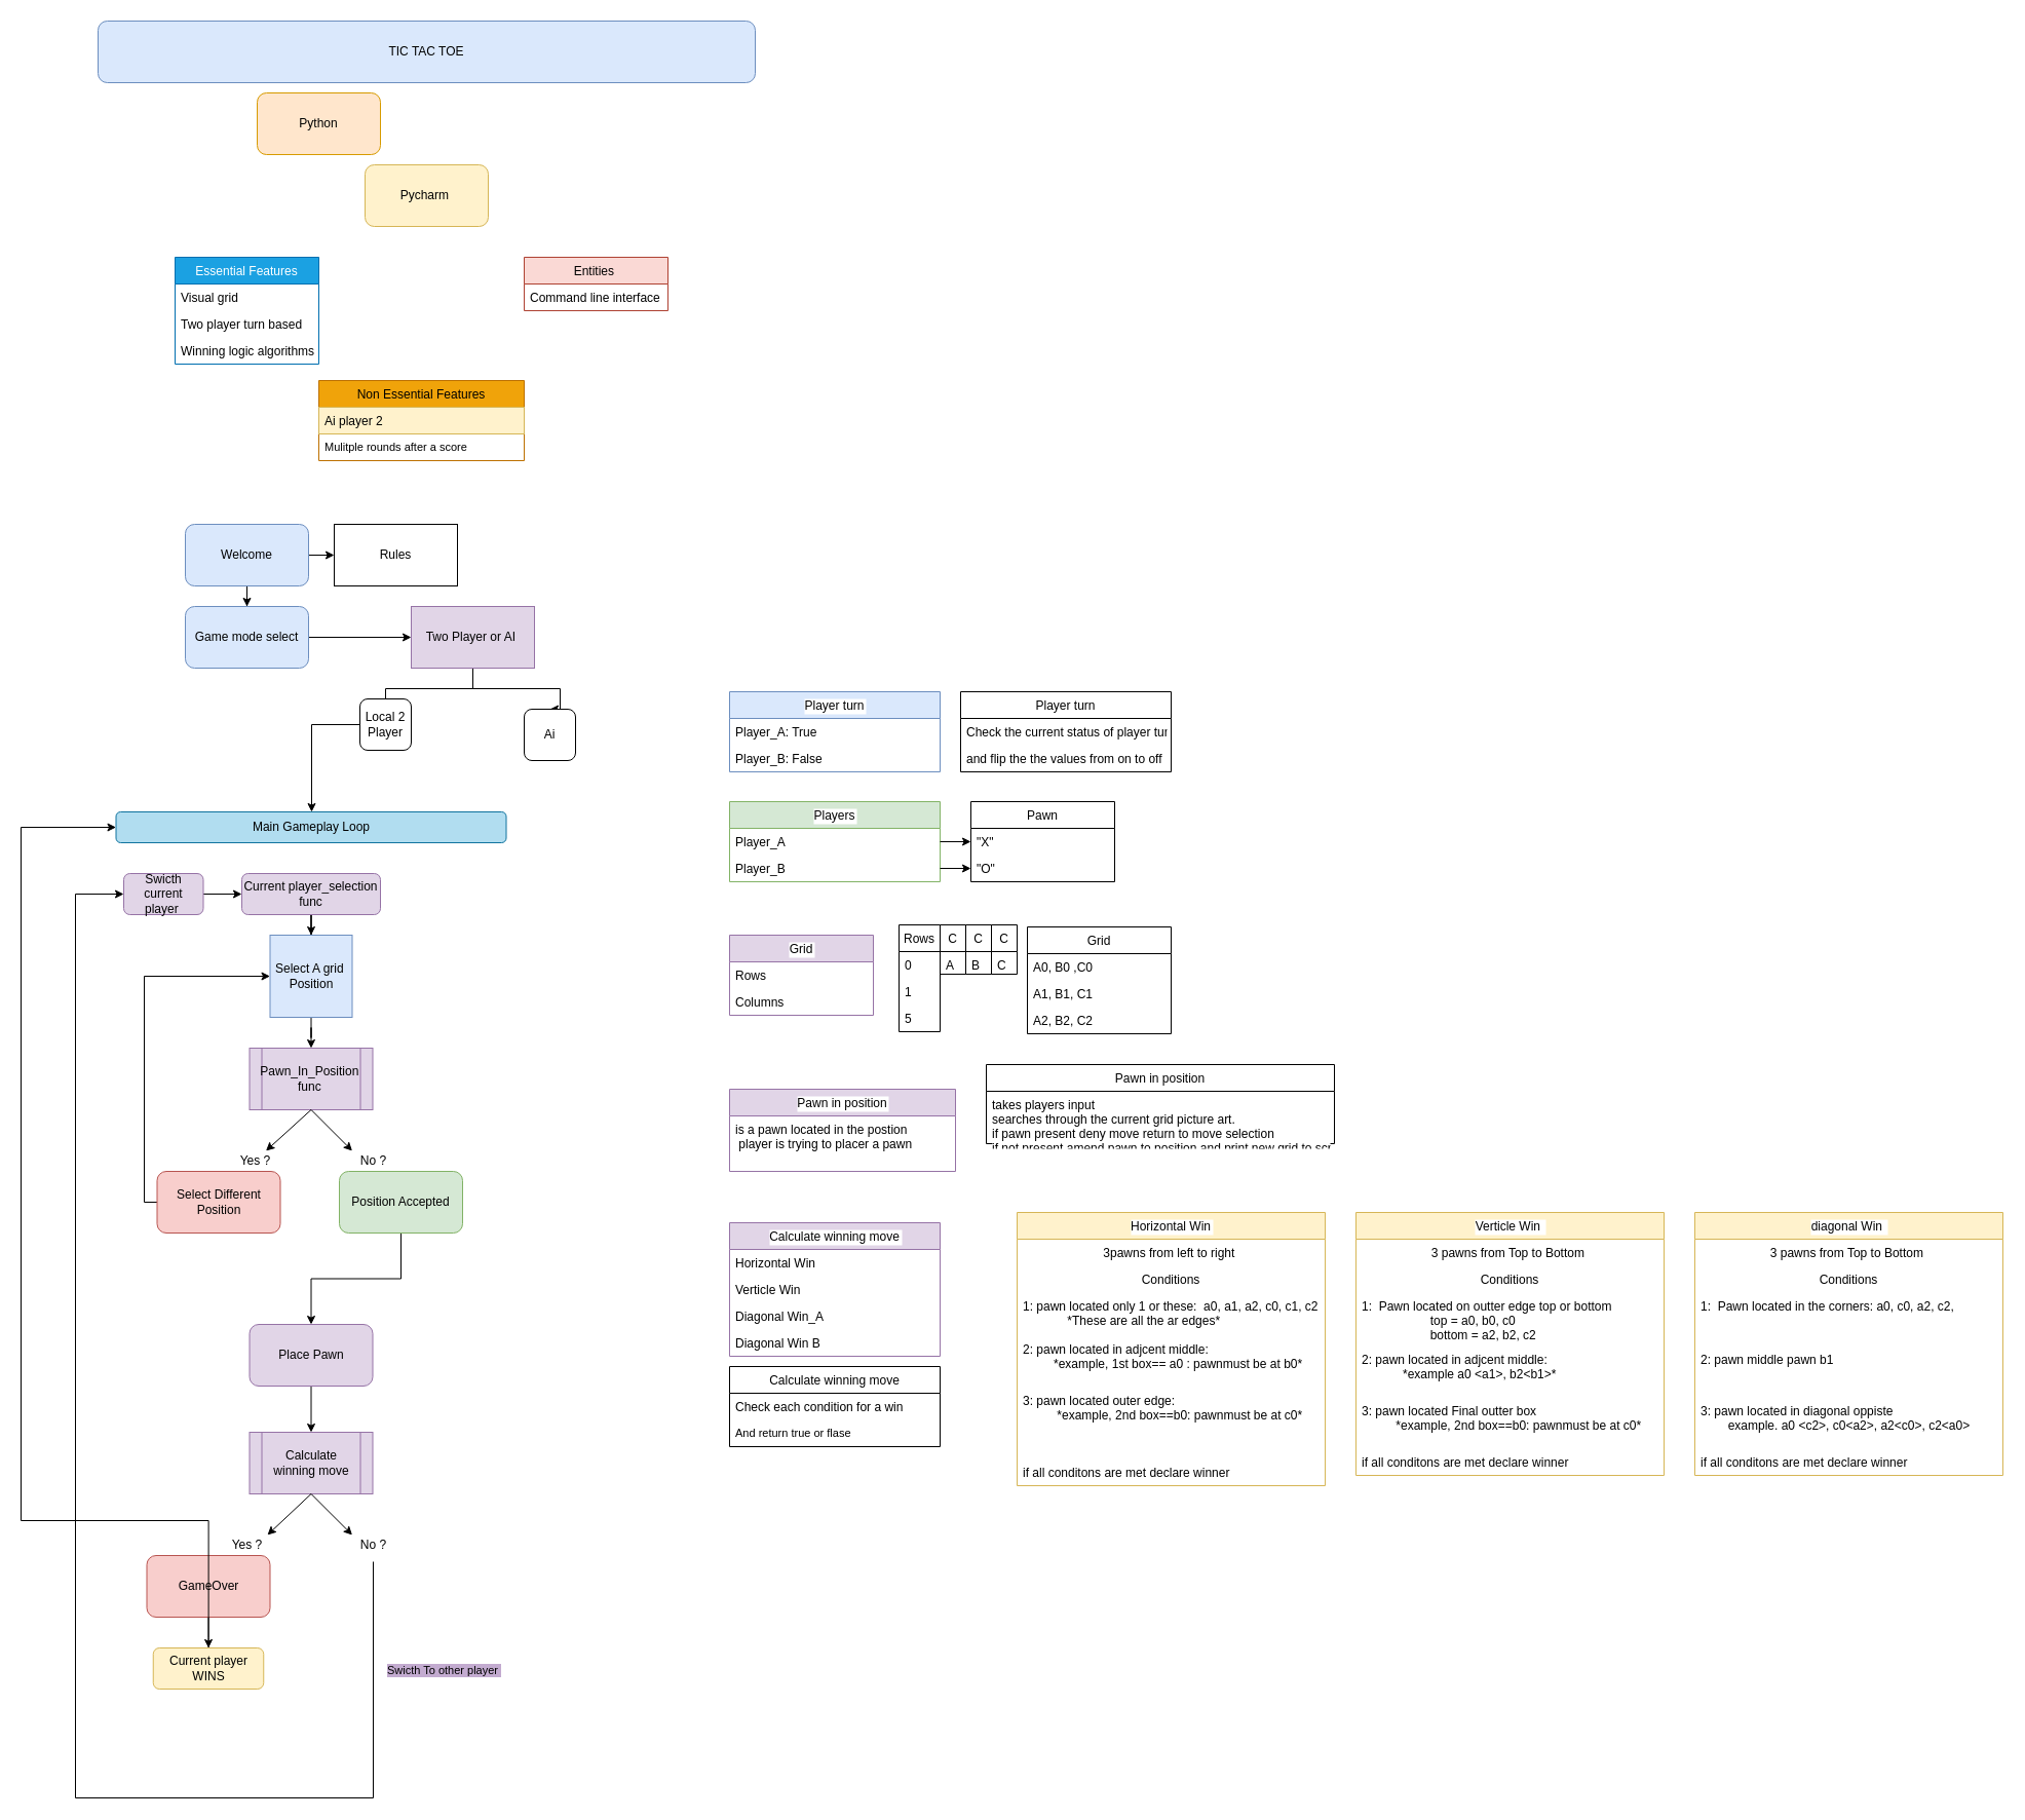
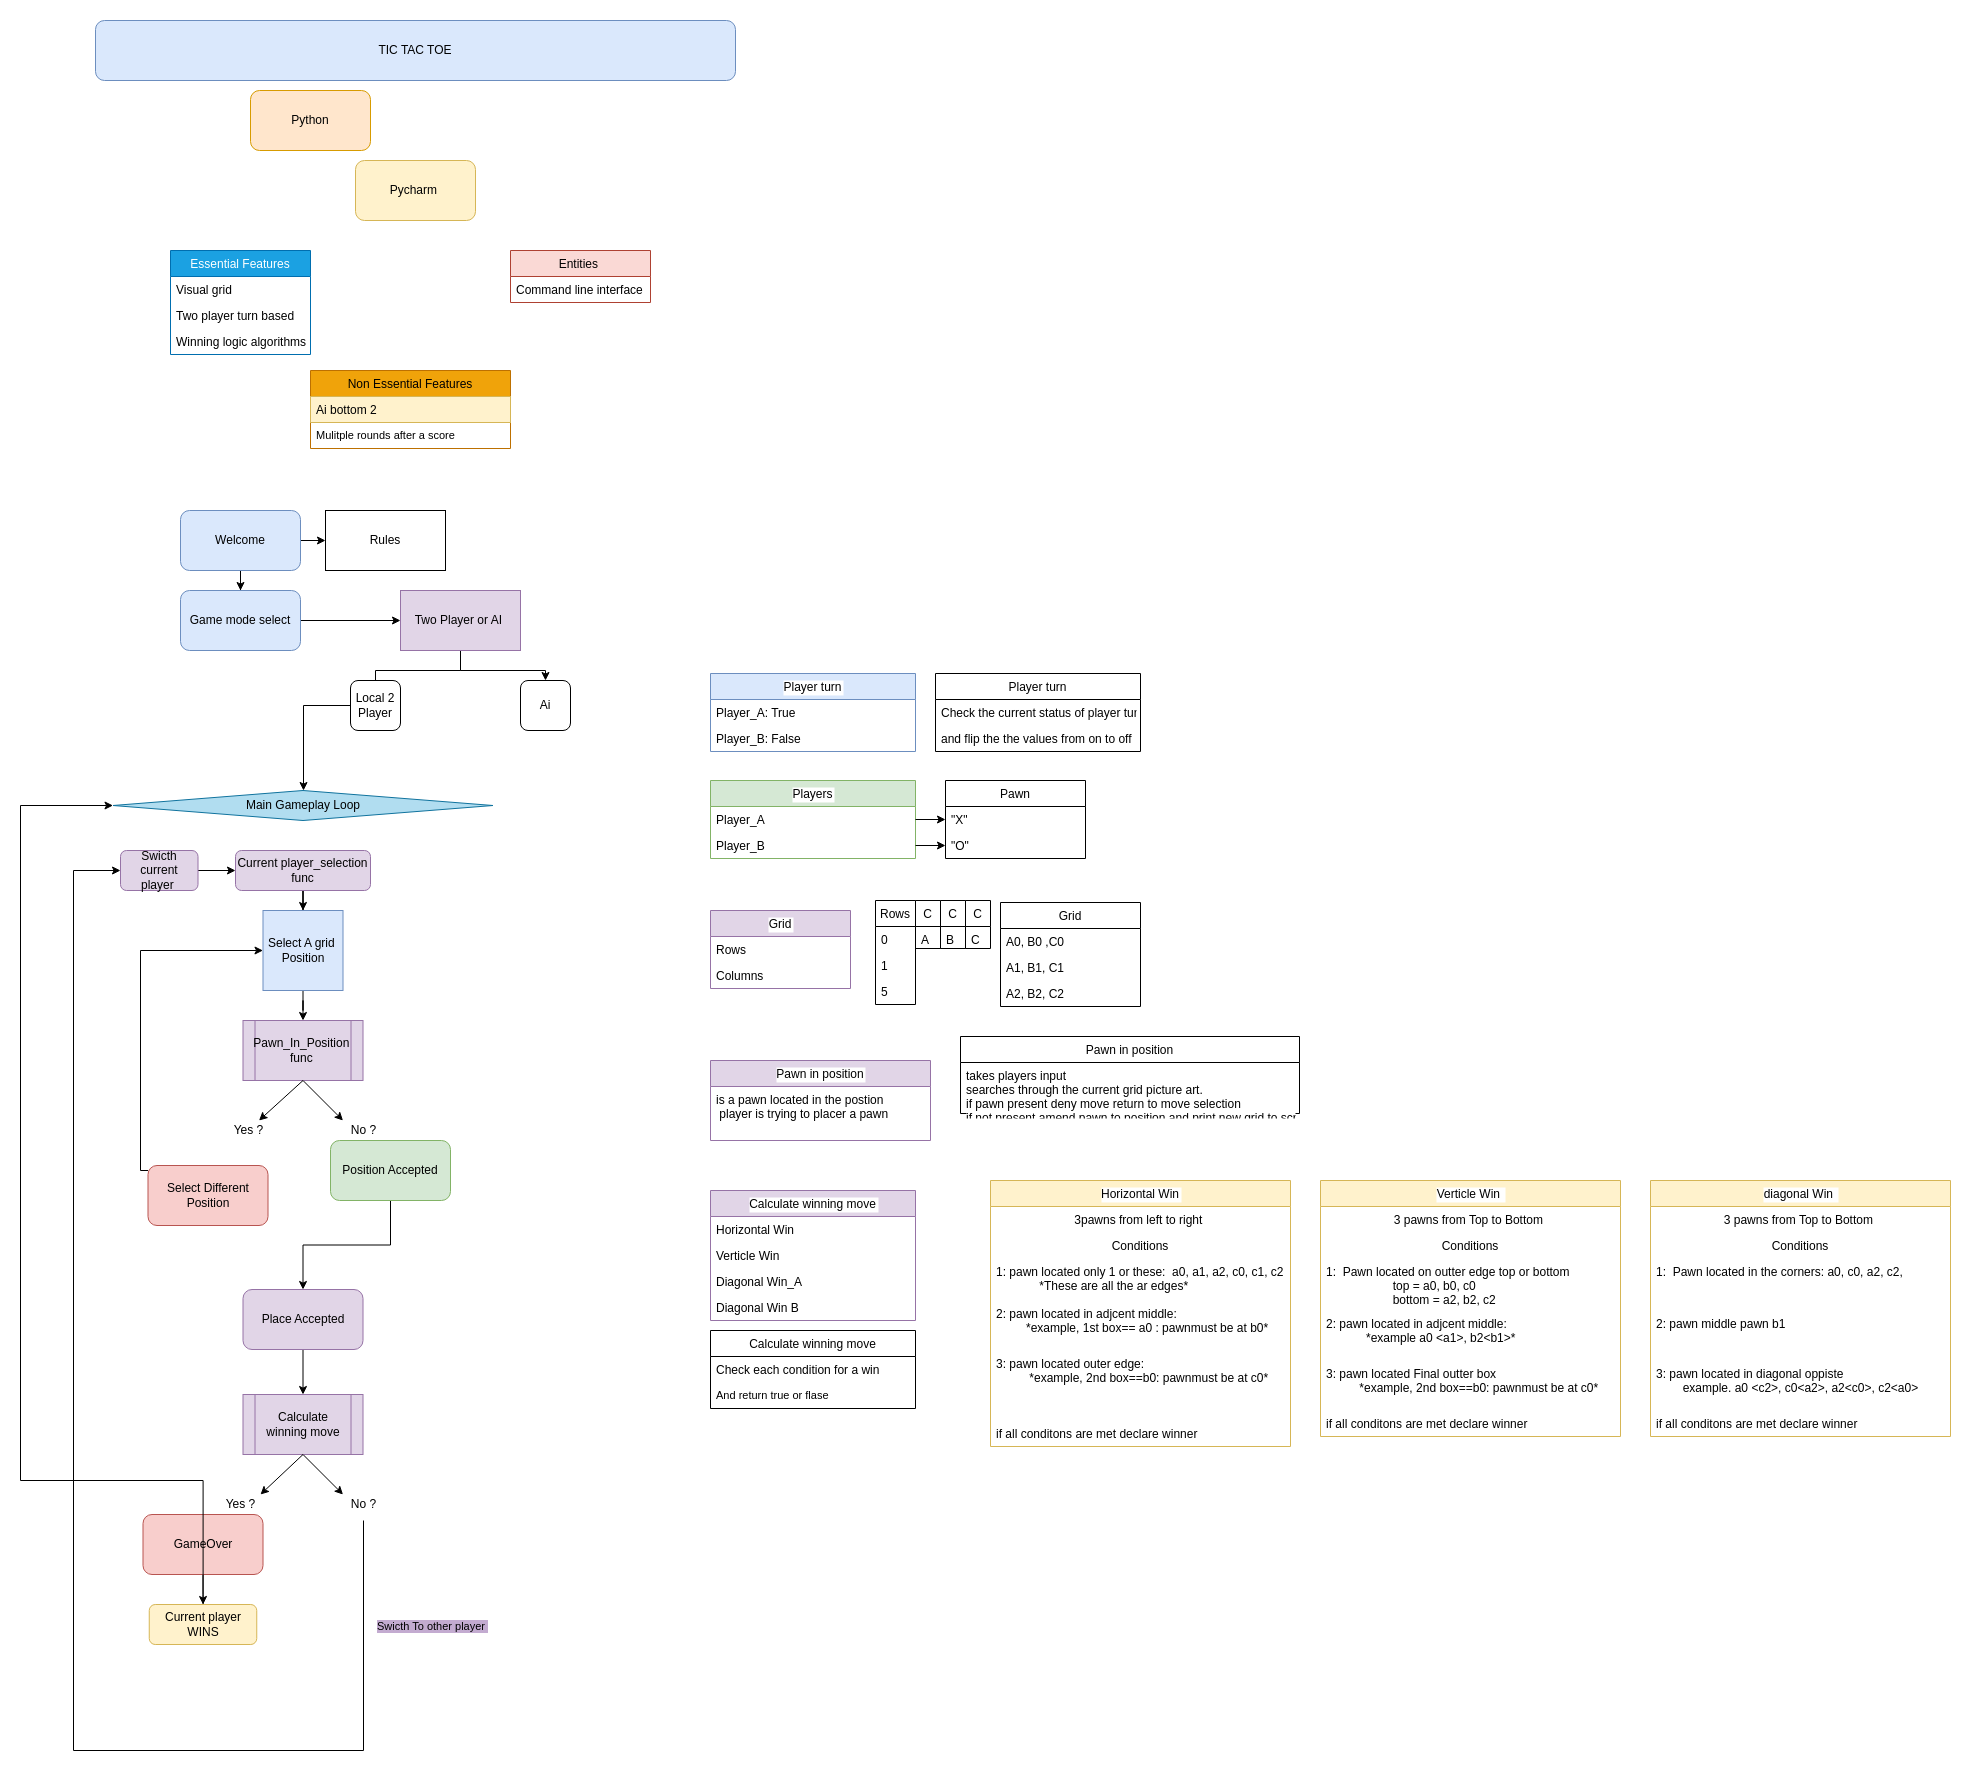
- <mxCell id="12" value="Ai player 2" style="text;strokeColor=#d6b656;fillColor=#fff2cc;align=left;verticalAlign=top;spacingLeft=4;spacingRight=4;overflow=hidden;rotatable=0;points=[[0,0.5],[1,0.5]];portConstraint=eastwest;" vertex="1" parent="11"><mxGeometry y="26" width="200" height="26" as="geometry" /></mxCell>
+ <mxCell id="12" value="Ai bottom 2" style="text;strokeColor=#d6b656;fillColor=#fff2cc;align=left;verticalAlign=top;spacingLeft=4;spacingRight=4;overflow=hidden;rotatable=0;points=[[0,0.5],[1,0.5]];portConstraint=eastwest;" vertex="1" parent="11"><mxGeometry y="26" width="200" height="26" as="geometry" /></mxCell>
- <mxCell id="23" value="Ai" style="rounded=1;whiteSpace=wrap;html=1;" vertex="1" parent="1"><mxGeometry x="510" y="690" width="50" height="50" as="geometry" /></mxCell>
+ <mxCell id="23" value="Ai" style="rounded=1;whiteSpace=wrap;html=1;" vertex="1" parent="1"><mxGeometry x="520" y="680" width="50" height="50" as="geometry" /></mxCell>
- <mxCell id="26" value="Main Gameplay Loop" style="rounded=1;whiteSpace=wrap;html=1;fillColor=#b1ddf0;strokeColor=#10739e;" vertex="1" parent="1"><mxGeometry x="112.5" y="790" width="380" height="30" as="geometry" /></mxCell>
+ <mxCell id="26" value="Main Gameplay Loop" style="rhombus;whiteSpace=wrap;html=1;fillColor=#b1ddf0;strokeColor=#10739e;" vertex="1" parent="1"><mxGeometry x="112.5" y="790" width="380" height="30" as="geometry" /></mxCell>
- <mxCell id="37" value="Select Different&lt;br&gt;Position" style="rounded=1;whiteSpace=wrap;html=1;fillColor=#f8cecc;strokeColor=#b85450;" vertex="1" parent="1"><mxGeometry x="152.5" y="1140" width="120" height="60" as="geometry" /></mxCell>
+ <mxCell id="37" value="Select Different&lt;br&gt;Position" style="rounded=1;whiteSpace=wrap;html=1;fillColor=#f8cecc;strokeColor=#b85450;" vertex="1" parent="1"><mxGeometry x="147.5" y="1165" width="120" height="60" as="geometry" /></mxCell>
- <mxCell id="118" value="Place Pawn" style="rounded=1;whiteSpace=wrap;html=1;fillColor=#e1d5e7;strokeColor=#9673a6;" vertex="1" parent="1"><mxGeometry x="242.5" y="1289" width="120" height="60" as="geometry" /></mxCell>
+ <mxCell id="118" value="Place Accepted" style="rounded=1;whiteSpace=wrap;html=1;fillColor=#e1d5e7;strokeColor=#9673a6;" vertex="1" parent="1"><mxGeometry x="242.5" y="1289" width="120" height="60" as="geometry" /></mxCell>
